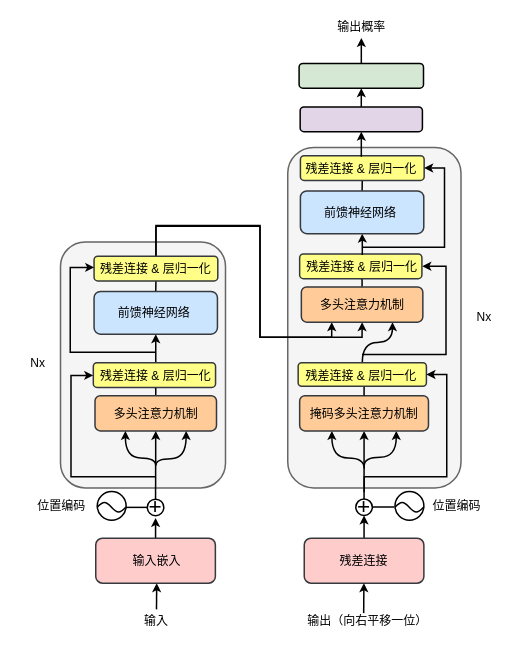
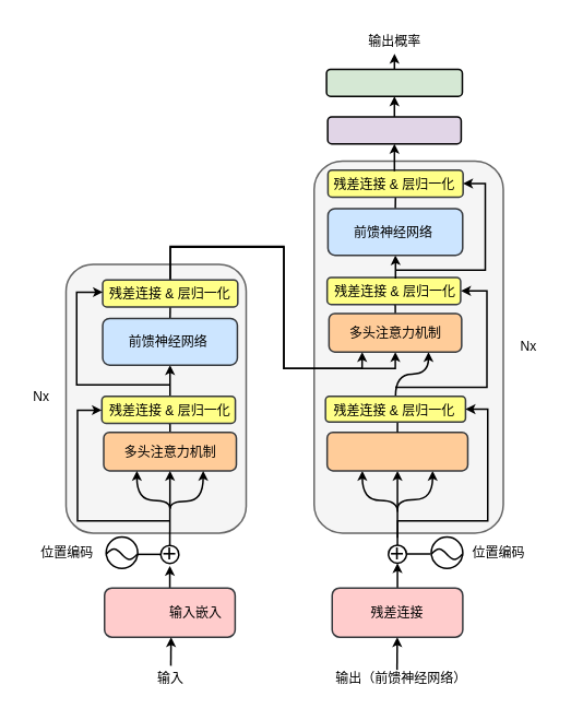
- <mxCell id="72" value="&lt;font style=&quot;font-size: 16px;&quot;&gt;输出概率&lt;/font&gt;" style="text;html=1;align=center;verticalAlign=middle;whiteSpace=wrap;rounded=0;" parent="1" vertex="1"><mxGeometry x="442.63" y="20" width="77" height="30" as="geometry" /></mxCell>
+ <mxCell id="72" value="&lt;font style=&quot;font-size: 16px;&quot;&gt;输出概率&lt;/font&gt;" style="text;html=1;align=center;verticalAlign=middle;whiteSpace=wrap;rounded=0;" parent="1" vertex="1"><mxGeometry x="442.63" y="35" width="77" height="30" as="geometry" /></mxCell>
- <mxCell id="52" value="&lt;font style=&quot;font-size: 16px;&quot;&gt;掩码多头注意力机制&lt;/font&gt;" style="text;html=1;align=center;verticalAlign=middle;whiteSpace=wrap;rounded=0;" parent="1" vertex="1"><mxGeometry x="401.63" y="535.25" width="166.25" height="30.5" as="geometry" /></mxCell>
- <mxCell id="23" value="&lt;font style=&quot;font-size: 16px;&quot;&gt;输入嵌入&lt;/font&gt;" style="text;html=1;align=center;verticalAlign=middle;whiteSpace=wrap;rounded=0;" parent="1" vertex="1"><mxGeometry x="170.5" y="732" width="75" height="30" as="geometry" /></mxCell>
+ <mxCell id="23" value="&lt;font style=&quot;font-size: 16px;&quot;&gt;输入嵌入&lt;/font&gt;" style="text;html=1;align=center;verticalAlign=middle;whiteSpace=wrap;rounded=0;" parent="1" vertex="1"><mxGeometry x="200.5" y="732" width="75" height="30" as="geometry" /></mxCell>
- <mxCell id="40" value="&lt;font style=&quot;font-size: 16px;&quot;&gt;输出（向右平移一位）&lt;/font&gt;" style="text;html=1;align=center;verticalAlign=middle;whiteSpace=wrap;rounded=0;" parent="1" vertex="1"><mxGeometry x="405" y="812" width="169.25" height="30" as="geometry" /></mxCell>
+ <mxCell id="40" value="&lt;font style=&quot;font-size: 16px;&quot;&gt;输出（前馈神经网络）&lt;/font&gt;" style="text;html=1;align=center;verticalAlign=middle;whiteSpace=wrap;rounded=0;" parent="1" vertex="1"><mxGeometry x="405" y="812" width="169.25" height="30" as="geometry" /></mxCell>
